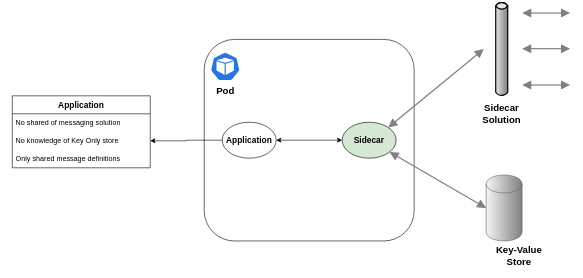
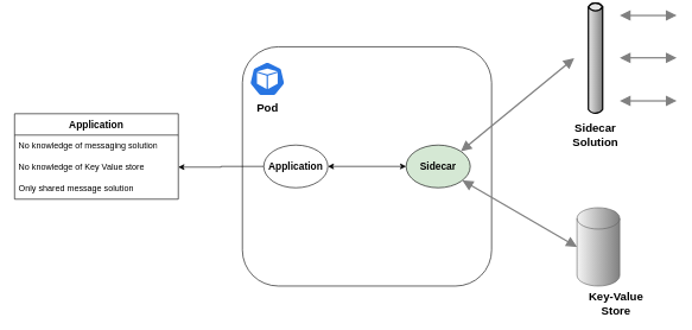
- <mxCell id="18" value="No shared of messaging solution" style="text;strokeColor=none;fillColor=none;align=left;verticalAlign=middle;spacingLeft=4;spacingRight=4;overflow=hidden;points=[[0,0.5],[1,0.5]];portConstraint=eastwest;rotatable=0;whiteSpace=wrap;html=1;" vertex="1" parent="17"><mxGeometry y="30" width="230" height="30" as="geometry" /></mxCell>
+ <mxCell id="18" value="No knowledge of messaging solution" style="text;strokeColor=none;fillColor=none;align=left;verticalAlign=middle;spacingLeft=4;spacingRight=4;overflow=hidden;points=[[0,0.5],[1,0.5]];portConstraint=eastwest;rotatable=0;whiteSpace=wrap;html=1;" vertex="1" parent="17"><mxGeometry y="30" width="230" height="30" as="geometry" /></mxCell>
- <mxCell id="19" value="No knowledge of Key Only store" style="text;strokeColor=none;fillColor=none;align=left;verticalAlign=middle;spacingLeft=4;spacingRight=4;overflow=hidden;points=[[0,0.5],[1,0.5]];portConstraint=eastwest;rotatable=0;whiteSpace=wrap;html=1;" vertex="1" parent="17"><mxGeometry y="60" width="230" height="30" as="geometry" /></mxCell>
+ <mxCell id="19" value="No knowledge of Key Value store" style="text;strokeColor=none;fillColor=none;align=left;verticalAlign=middle;spacingLeft=4;spacingRight=4;overflow=hidden;points=[[0,0.5],[1,0.5]];portConstraint=eastwest;rotatable=0;whiteSpace=wrap;html=1;" vertex="1" parent="17"><mxGeometry y="60" width="230" height="30" as="geometry" /></mxCell>
- <mxCell id="20" value="Only shared message definitions" style="text;strokeColor=none;fillColor=none;align=left;verticalAlign=middle;spacingLeft=4;spacingRight=4;overflow=hidden;points=[[0,0.5],[1,0.5]];portConstraint=eastwest;rotatable=0;whiteSpace=wrap;html=1;" vertex="1" parent="17"><mxGeometry y="90" width="230" height="30" as="geometry" /></mxCell>
+ <mxCell id="20" value="Only shared message solution" style="text;strokeColor=none;fillColor=none;align=left;verticalAlign=middle;spacingLeft=4;spacingRight=4;overflow=hidden;points=[[0,0.5],[1,0.5]];portConstraint=eastwest;rotatable=0;whiteSpace=wrap;html=1;" vertex="1" parent="17"><mxGeometry y="90" width="230" height="30" as="geometry" /></mxCell>
